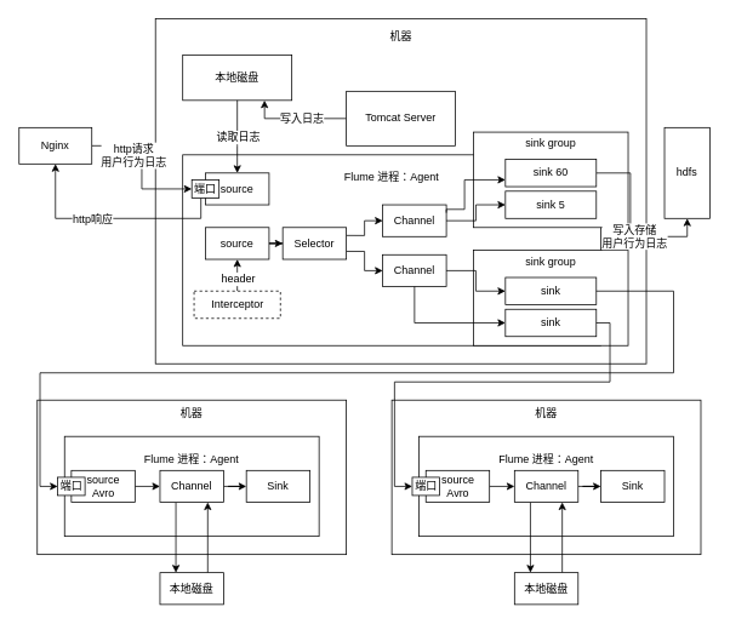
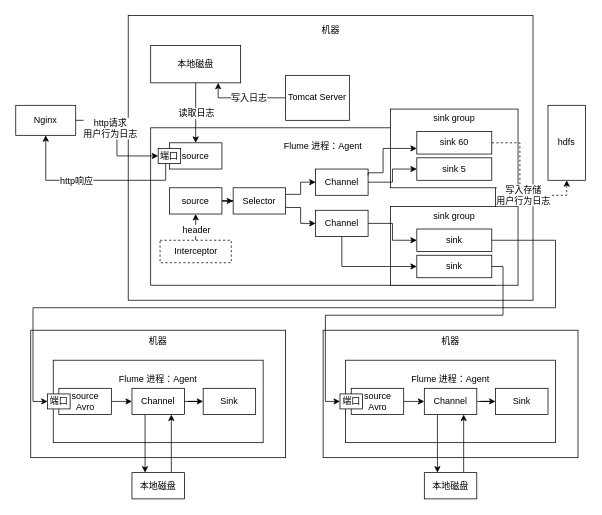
- <mxCell id="6" value="Tomcat Server" style="rounded=0;whiteSpace=wrap;html=1;" vertex="1" parent="1"><mxGeometry x="380" y="100" width="120" height="60" as="geometry" /></mxCell>
+ <mxCell id="6" value="Tomcat Server" style="rounded=0;whiteSpace=wrap;html=1;" vertex="1" parent="1"><mxGeometry x="380" y="100" width="85" height="60" as="geometry" /></mxCell>
- <mxCell id="35" style="edgeStyle=orthogonalEdgeStyle;rounded=0;orthogonalLoop=1;jettySize=auto;html=1;entryX=0.5;entryY=1;entryDx=0;entryDy=0;" edge="1" parent="1" source="37" target="43"><mxGeometry relative="1" as="geometry" /></mxCell>
+ <mxCell id="35" style="edgeStyle=orthogonalEdgeStyle;rounded=0;orthogonalLoop=1;jettySize=auto;html=1;entryX=0.5;entryY=1;entryDx=0;entryDy=0;dashed=1;" edge="1" parent="1" source="37" target="43"><mxGeometry relative="1" as="geometry" /></mxCell>
